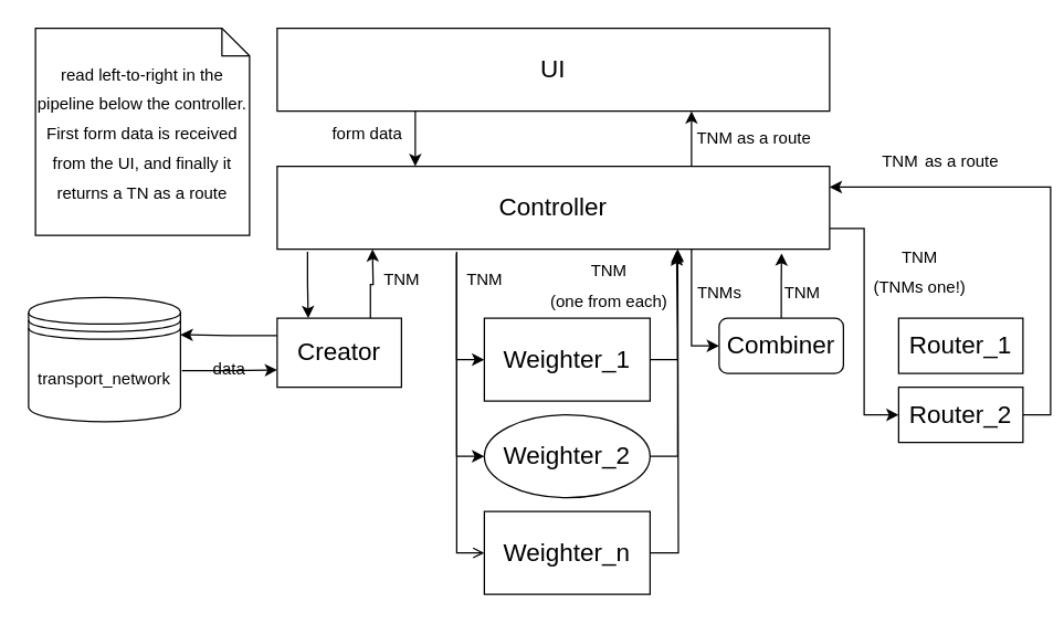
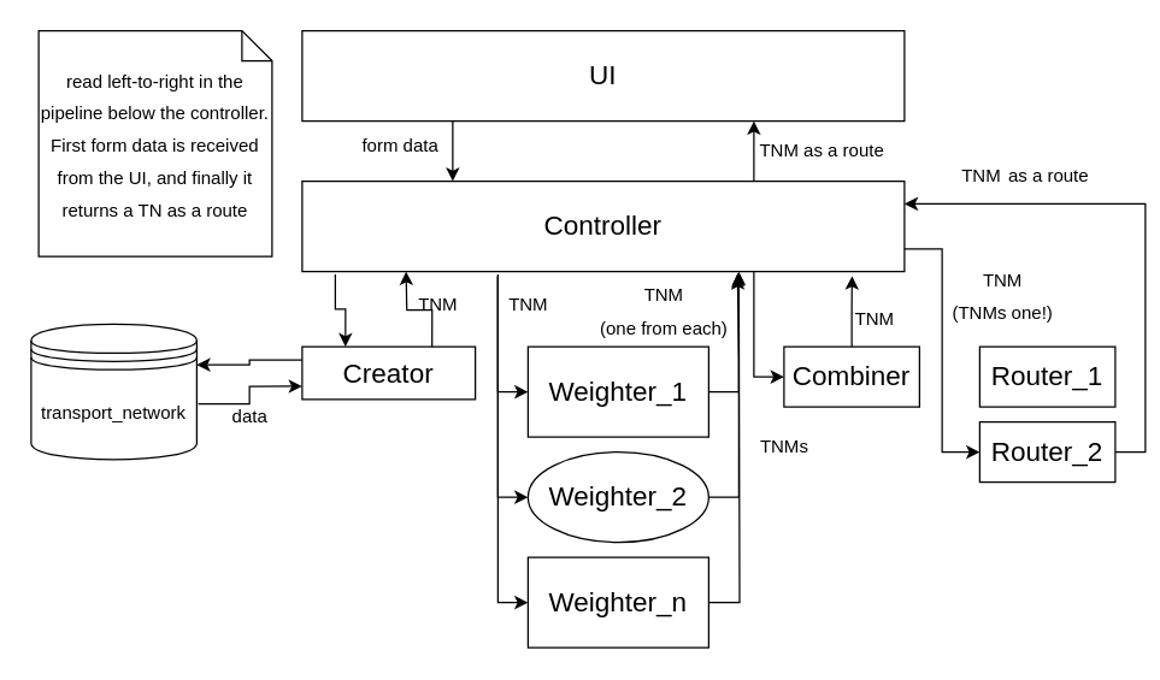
- <mxCell id="32" value="&lt;font style=&quot;font-size: 12px&quot;&gt;TNM&lt;/font&gt;&lt;font style=&quot;font-size: 12px&quot;&gt;s&lt;/font&gt;" style="text;html=1;align=center;verticalAlign=middle;resizable=0;points=[];autosize=1;strokeColor=none;fillColor=none;fontSize=18;" vertex="1" parent="1"><mxGeometry x="495" y="195" width="50" height="30" as="geometry" /></mxCell>
+ <mxCell id="32" value="&lt;font style=&quot;font-size: 12px&quot;&gt;TNM&lt;/font&gt;&lt;font style=&quot;font-size: 12px&quot;&gt;s&lt;/font&gt;" style="text;html=1;align=center;verticalAlign=middle;resizable=0;points=[];autosize=1;strokeColor=none;fillColor=none;fontSize=18;" vertex="1" parent="1"><mxGeometry x="495" y="280" width="50" height="30" as="geometry" /></mxCell>
- <mxCell id="31" value="&lt;font style=&quot;font-size: 18px&quot;&gt;Combiner&lt;/font&gt;" style="whiteSpace=wrap;html=1;fontSize=12;rounded=1;" vertex="1" parent="1"><mxGeometry x="520" y="230" width="90" height="40" as="geometry" /></mxCell>
+ <mxCell id="31" value="&lt;font style=&quot;font-size: 18px&quot;&gt;Combiner&lt;/font&gt;" style="rounded=0;whiteSpace=wrap;html=1;fontSize=12;" vertex="1" parent="1"><mxGeometry x="520" y="230" width="90" height="40" as="geometry" /></mxCell>
- <mxCell id="16" value="&lt;font style=&quot;font-size: 18px&quot;&gt;Creator&lt;/font&gt;" style="rounded=0;whiteSpace=wrap;html=1;fontSize=12;" vertex="1" parent="1"><mxGeometry x="200" y="230" width="90" height="50" as="geometry" /></mxCell>
+ <mxCell id="16" value="&lt;font style=&quot;font-size: 18px&quot;&gt;Creator&lt;/font&gt;" style="rounded=0;whiteSpace=wrap;html=1;fontSize=12;" vertex="1" parent="1"><mxGeometry x="200" y="230" width="115" height="35" as="geometry" /></mxCell>
- <mxCell id="26" value="&lt;font style=&quot;font-size: 12px&quot;&gt;data&lt;/font&gt;" style="text;html=1;align=center;verticalAlign=middle;resizable=0;points=[];autosize=1;strokeColor=none;fillColor=none;fontSize=18;" vertex="1" parent="1"><mxGeometry x="145" y="250" width="40" height="30" as="geometry" /></mxCell>
+ <mxCell id="26" value="&lt;font style=&quot;font-size: 12px&quot;&gt;data&lt;/font&gt;" style="text;html=1;align=center;verticalAlign=middle;resizable=0;points=[];autosize=1;strokeColor=none;fillColor=none;fontSize=18;" vertex="1" parent="1"><mxGeometry x="145" y="260" width="40" height="30" as="geometry" /></mxCell>
- <mxCell id="7" style="edgeStyle=orthogonalEdgeStyle;rounded=0;orthogonalLoop=1;jettySize=auto;html=1;exitX=0.325;exitY=1.033;exitDx=0;exitDy=0;entryX=0;entryY=0.5;entryDx=0;entryDy=0;fontSize=12;exitPerimeter=0;endArrow=open;" edge="1" parent="1" source="11" target="22"><mxGeometry relative="1" as="geometry" /></mxCell>
+ <mxCell id="7" style="edgeStyle=orthogonalEdgeStyle;rounded=0;orthogonalLoop=1;jettySize=auto;html=1;exitX=0.325;exitY=1.033;exitDx=0;exitDy=0;entryX=0;entryY=0.5;entryDx=0;entryDy=0;fontSize=12;exitPerimeter=0;" edge="1" parent="1" source="11" target="22"><mxGeometry relative="1" as="geometry" /></mxCell>
